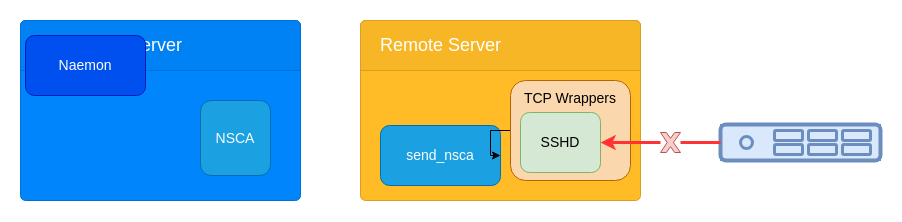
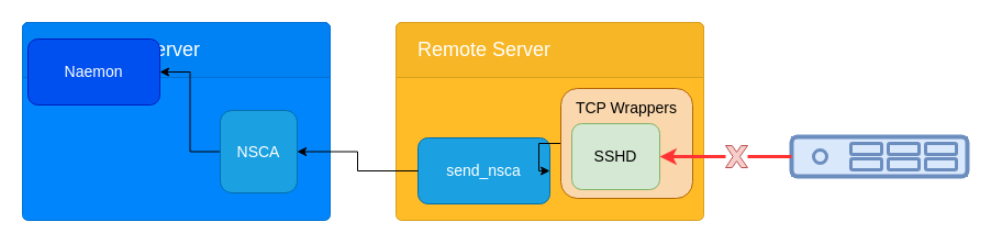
+ <mxCell id="20" style="edgeStyle=orthogonalEdgeStyle;rounded=0;orthogonalLoop=1;jettySize=auto;html=1;entryX=1;entryY=0.5;entryDx=0;entryDy=0;" edge="1" parent="17" source="21" target="19"><mxGeometry relative="1" as="geometry" /></mxCell>
+ <mxCell id="22" style="edgeStyle=orthogonalEdgeStyle;rounded=0;orthogonalLoop=1;jettySize=auto;html=1;entryX=1;entryY=0.5;entryDx=0;entryDy=0;" edge="1" parent="1" source="13" target="21"><mxGeometry relative="1" as="geometry" /></mxCell>
